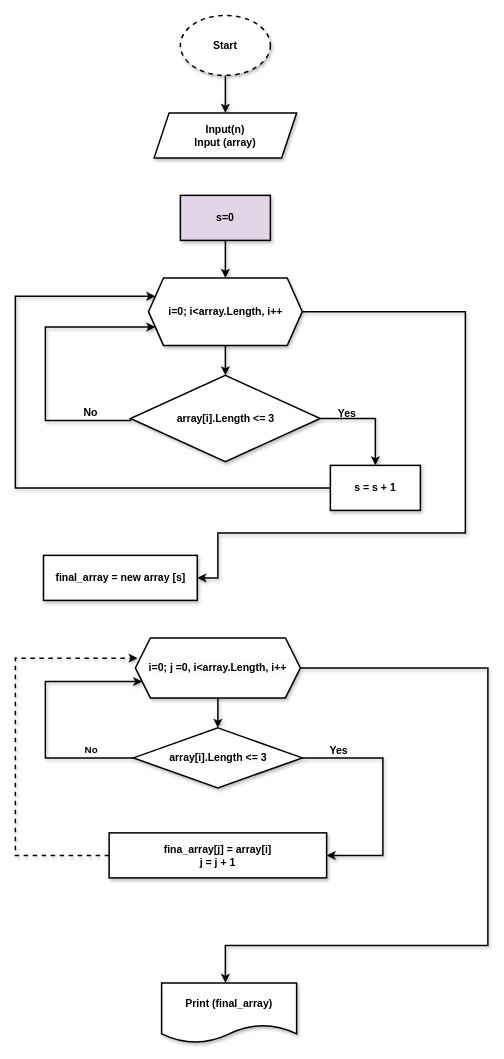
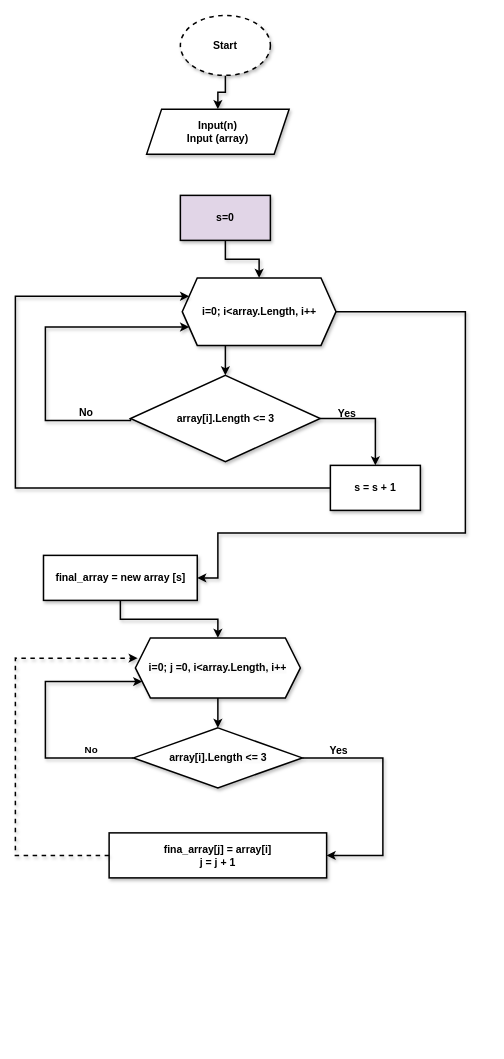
- <mxCell id="5" value="Input(n)&lt;div style=&quot;font-size: 14px;&quot;&gt;Input (array)&lt;/div&gt;" style="shape=parallelogram;perimeter=parallelogramPerimeter;whiteSpace=wrap;html=1;fixedSize=1;strokeWidth=2;fontSize=14;fontStyle=1;labelBorderColor=none;fontFamily=Helvetica;shadow=1;" parent="1" vertex="1"><mxGeometry x="205" y="150" width="190" height="60" as="geometry" /></mxCell>
+ <mxCell id="5" value="Input(n)&lt;div style=&quot;font-size: 14px;&quot;&gt;Input (array)&lt;/div&gt;" style="shape=parallelogram;perimeter=parallelogramPerimeter;whiteSpace=wrap;html=1;fixedSize=1;strokeWidth=2;fontSize=14;fontStyle=1;labelBorderColor=none;fontFamily=Helvetica;shadow=1;" parent="1" vertex="1"><mxGeometry x="195" y="145" width="190" height="60" as="geometry" /></mxCell>
- <mxCell id="10" value="i=0; i&amp;lt;array.Length, i++" style="shape=hexagon;perimeter=hexagonPerimeter2;whiteSpace=wrap;html=1;fixedSize=1;strokeWidth=2;fontSize=14;fontStyle=1;labelBorderColor=none;fontFamily=Helvetica;shadow=1;" parent="1" vertex="1"><mxGeometry x="197.5" y="370" width="205" height="90" as="geometry" /></mxCell>
+ <mxCell id="10" value="i=0; i&amp;lt;array.Length, i++" style="shape=hexagon;perimeter=hexagonPerimeter2;whiteSpace=wrap;html=1;fixedSize=1;strokeWidth=2;fontSize=14;fontStyle=1;labelBorderColor=none;fontFamily=Helvetica;shadow=1;" parent="1" vertex="1"><mxGeometry x="242.5" y="370" width="205" height="90" as="geometry" /></mxCell>
+ <mxCell id="16" style="edgeStyle=orthogonalEdgeStyle;rounded=0;orthogonalLoop=1;jettySize=auto;html=1;entryX=0.5;entryY=0;entryDx=0;entryDy=0;strokeWidth=2;fontSize=14;fontStyle=1;labelBorderColor=none;fontFamily=Helvetica;shadow=1;" parent="1" source="17" target="20" edge="1"><mxGeometry relative="1" as="geometry" /></mxCell>
- <mxCell id="19" value="" style="edgeStyle=orthogonalEdgeStyle;rounded=0;orthogonalLoop=1;jettySize=auto;html=1;strokeWidth=2;shadow=1;fontSize=14;fontStyle=1" parent="1" source="20" target="25" edge="1"><mxGeometry x="-0.745" relative="1" as="geometry"><mxPoint x="640" y="1220" as="targetPoint" /><Array as="points"><mxPoint x="650" y="890" /><mxPoint x="650" y="1260" /><mxPoint x="300" y="1260" /></Array><mxPoint as="offset" /></mxGeometry></mxCell>
- <mxCell id="25" value="Print (final_array)" style="shape=document;whiteSpace=wrap;html=1;boundedLbl=1;strokeWidth=2;fontSize=14;fontStyle=1;labelBorderColor=none;fontFamily=Helvetica;shadow=1;" parent="1" vertex="1"><mxGeometry x="215" y="1310" width="180" height="80" as="geometry" /></mxCell>
